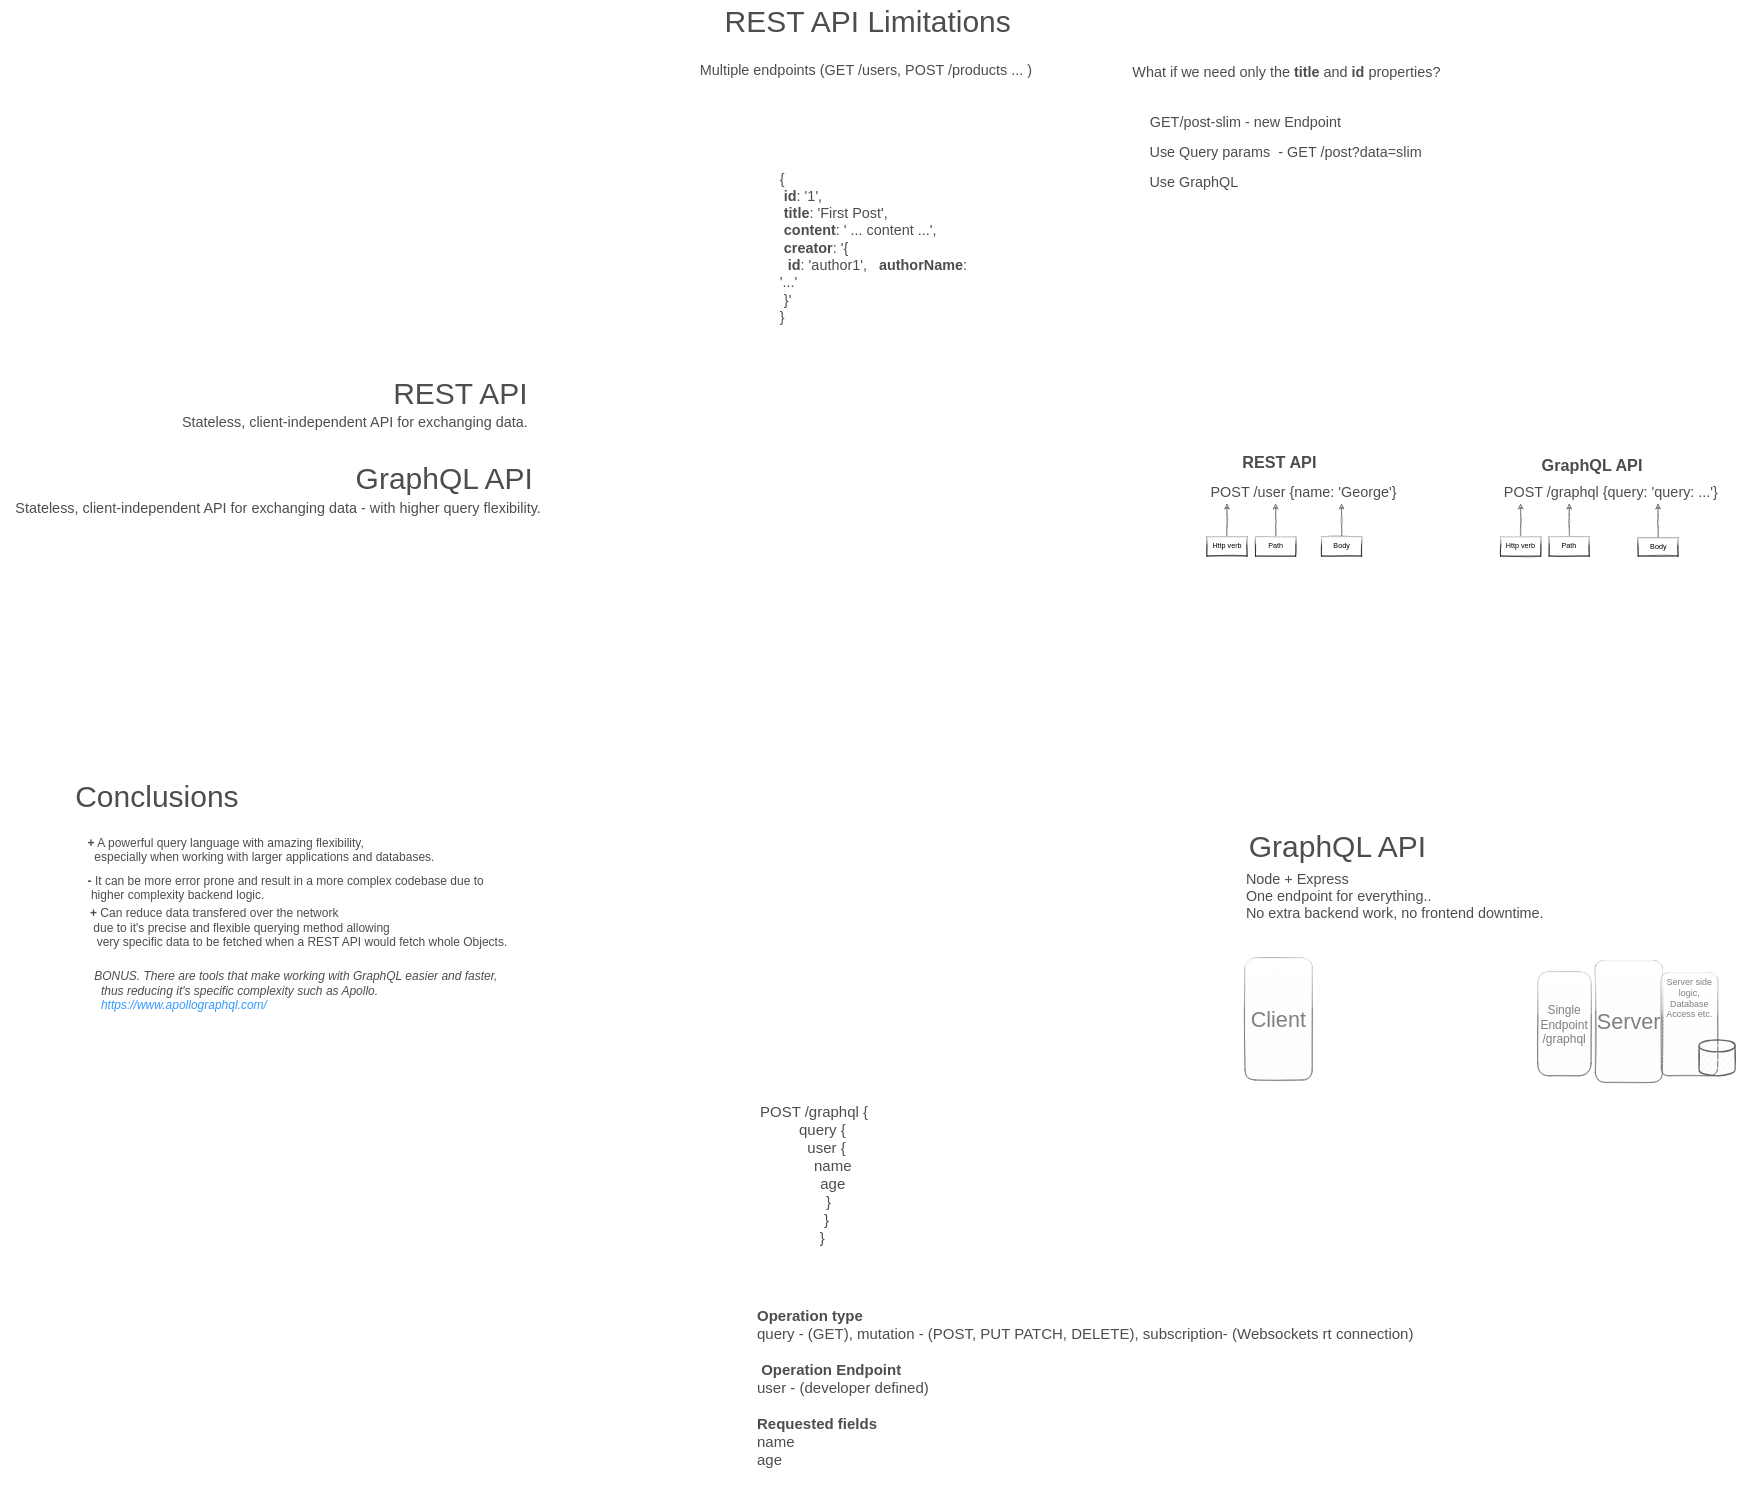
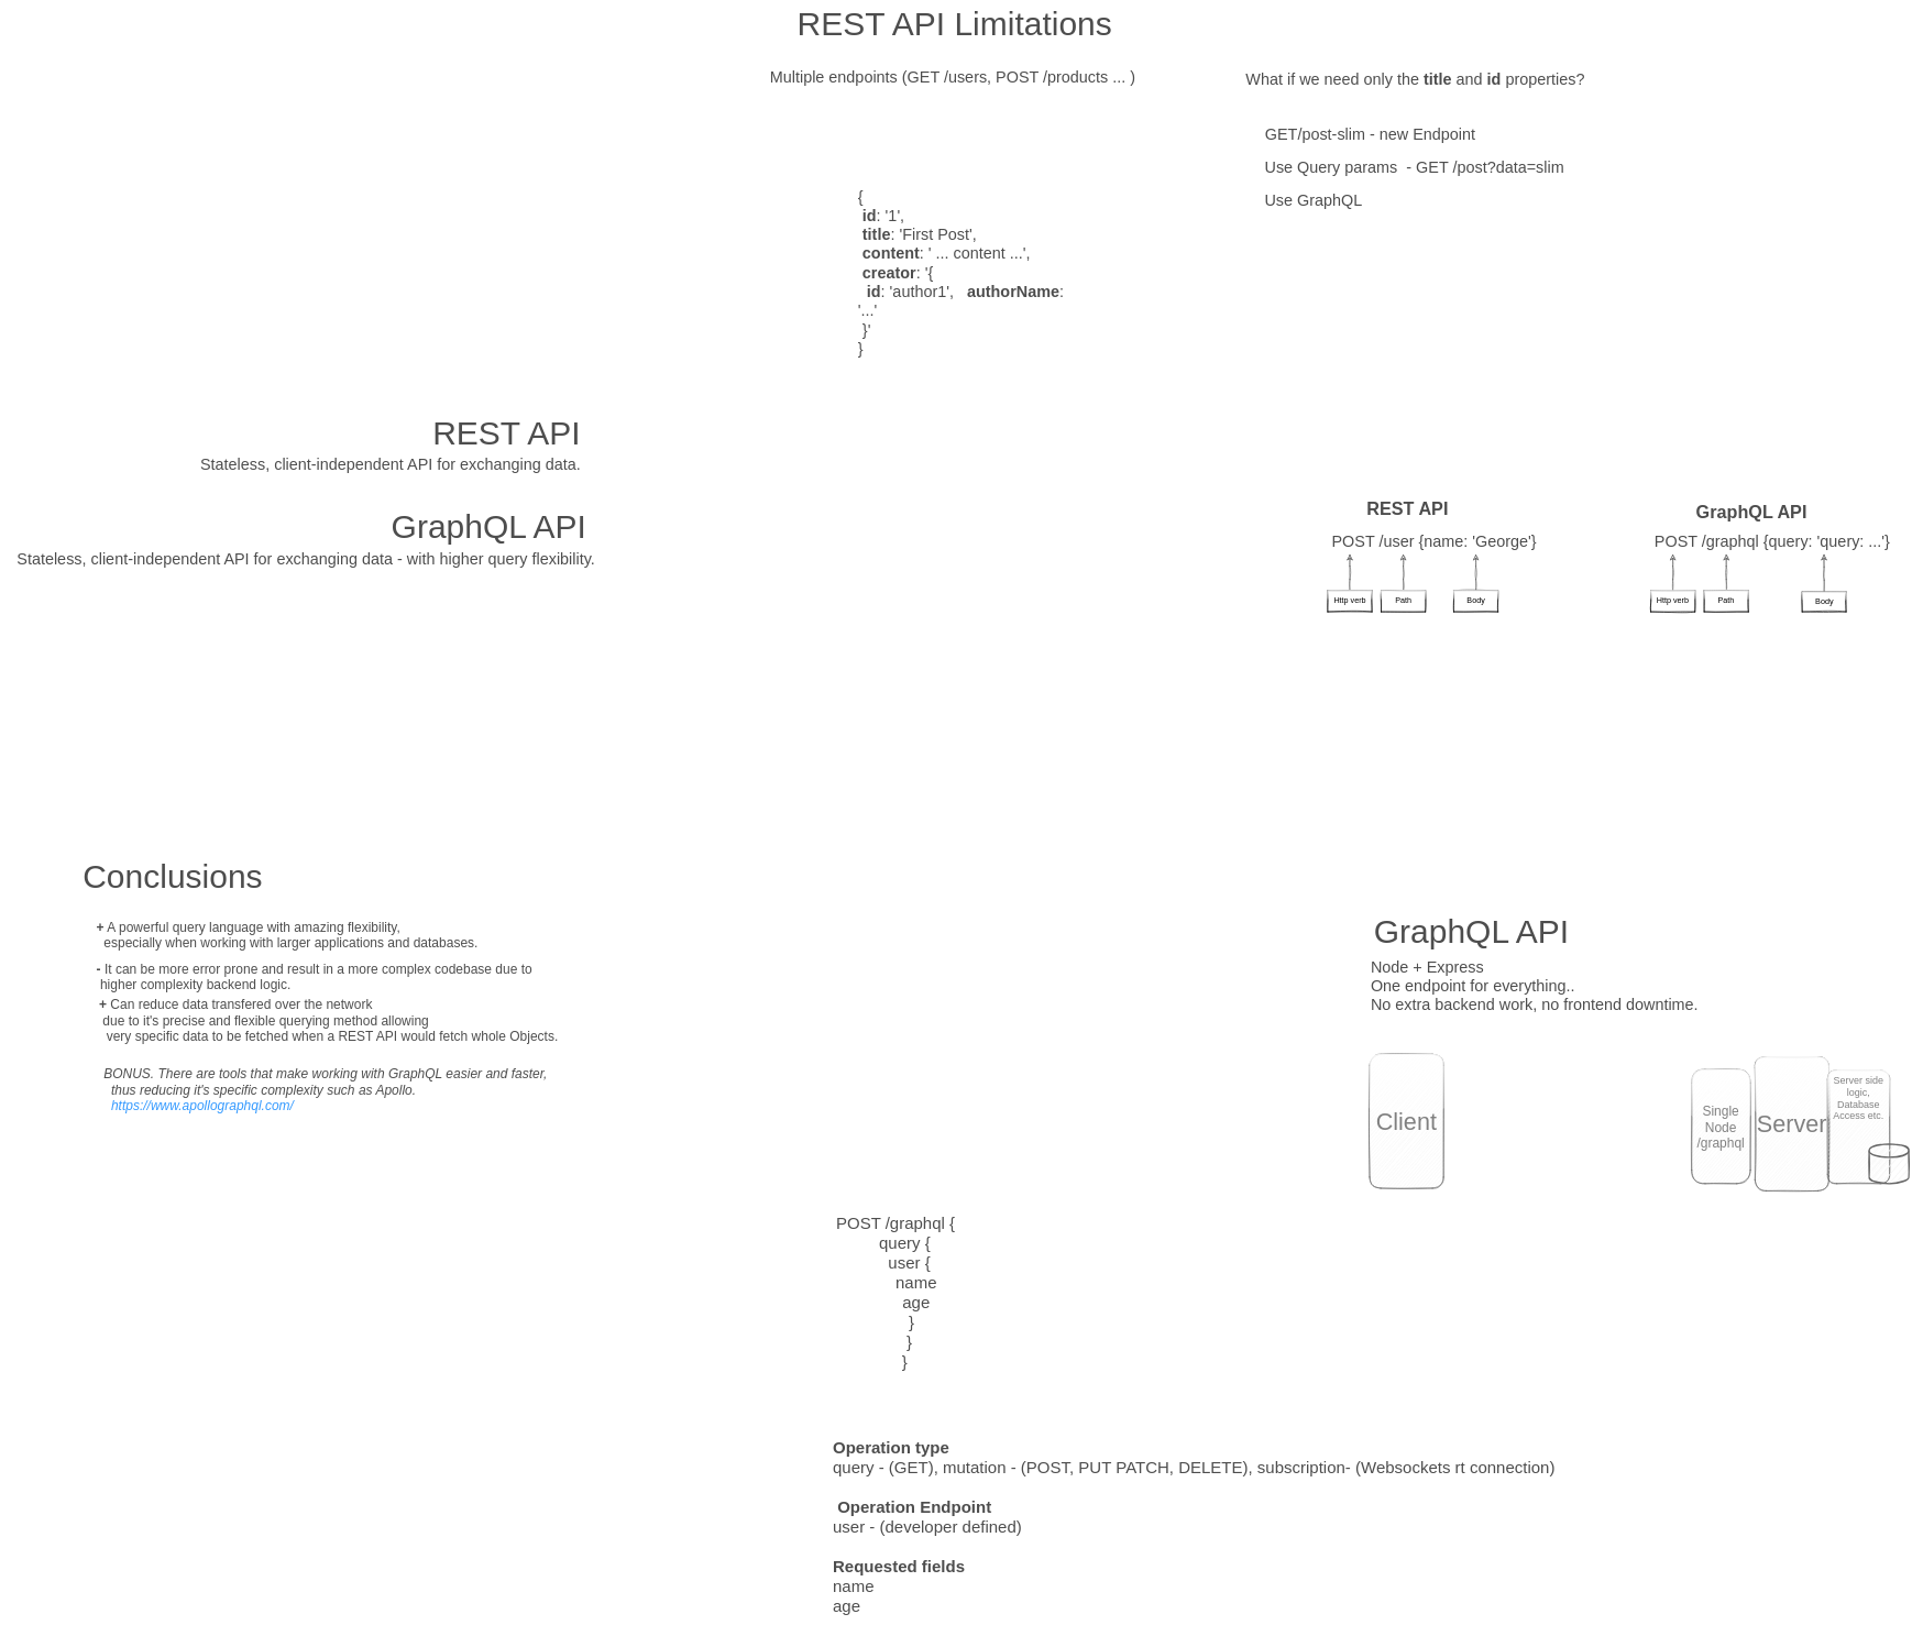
- <mxCell id="15" value="&lt;font style=&quot;font-size: 20px&quot; color=&quot;#808080&quot;&gt;Single Endpoint&lt;br&gt;/graphql&lt;br&gt;&lt;/font&gt;" style="rounded=1;whiteSpace=wrap;html=1;sketch=1;fontColor=#333333;strokeColor=#666666;fillColor=#f5f5f5;glass=1;arcSize=23;verticalAlign=middle;" vertex="1" parent="1"><mxGeometry x="2563" y="1620" width="89" height="173" as="geometry" /></mxCell>
+ <mxCell id="15" value="&lt;font style=&quot;font-size: 20px&quot; color=&quot;#808080&quot;&gt;Single Node&lt;br&gt;/graphql&lt;br&gt;&lt;/font&gt;" style="rounded=1;whiteSpace=wrap;html=1;sketch=1;fontColor=#333333;strokeColor=#666666;fillColor=#f5f5f5;glass=1;arcSize=23;verticalAlign=middle;" vertex="1" parent="1"><mxGeometry x="2563" y="1620" width="89" height="173" as="geometry" /></mxCell>
